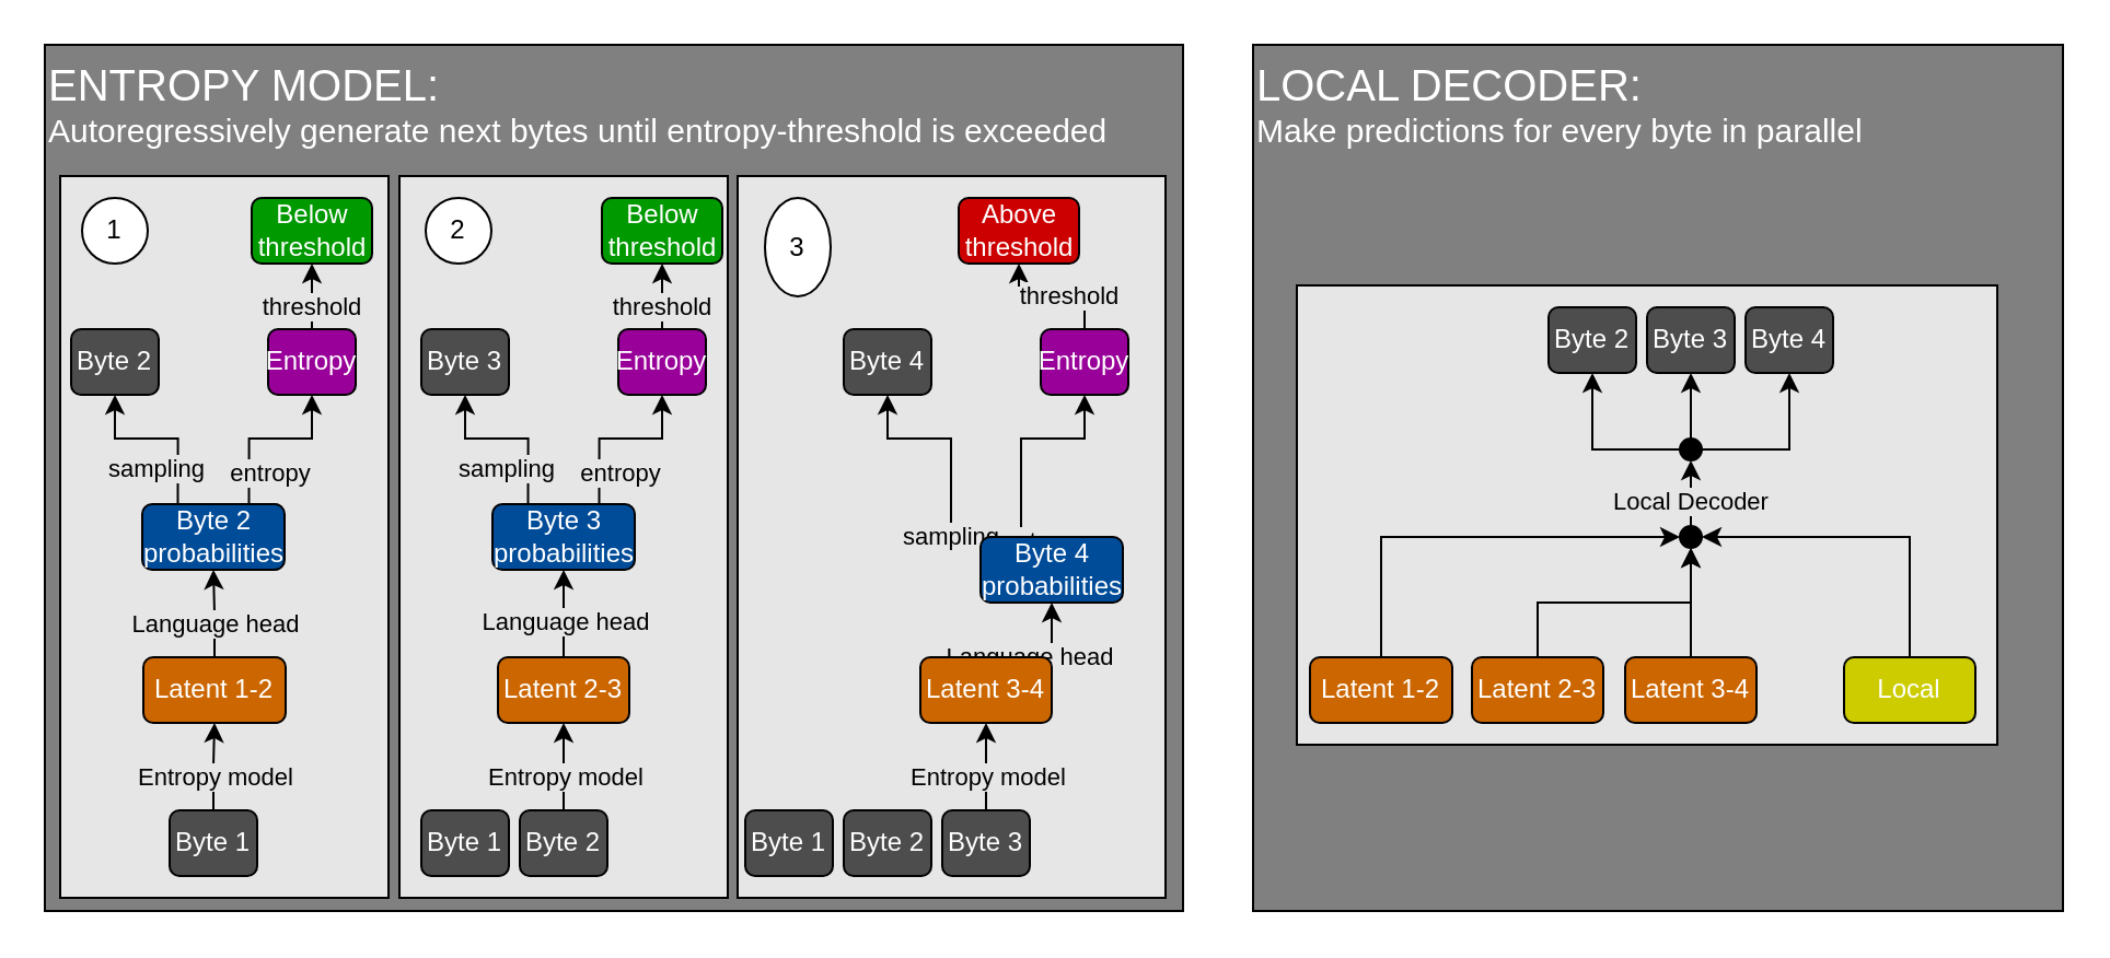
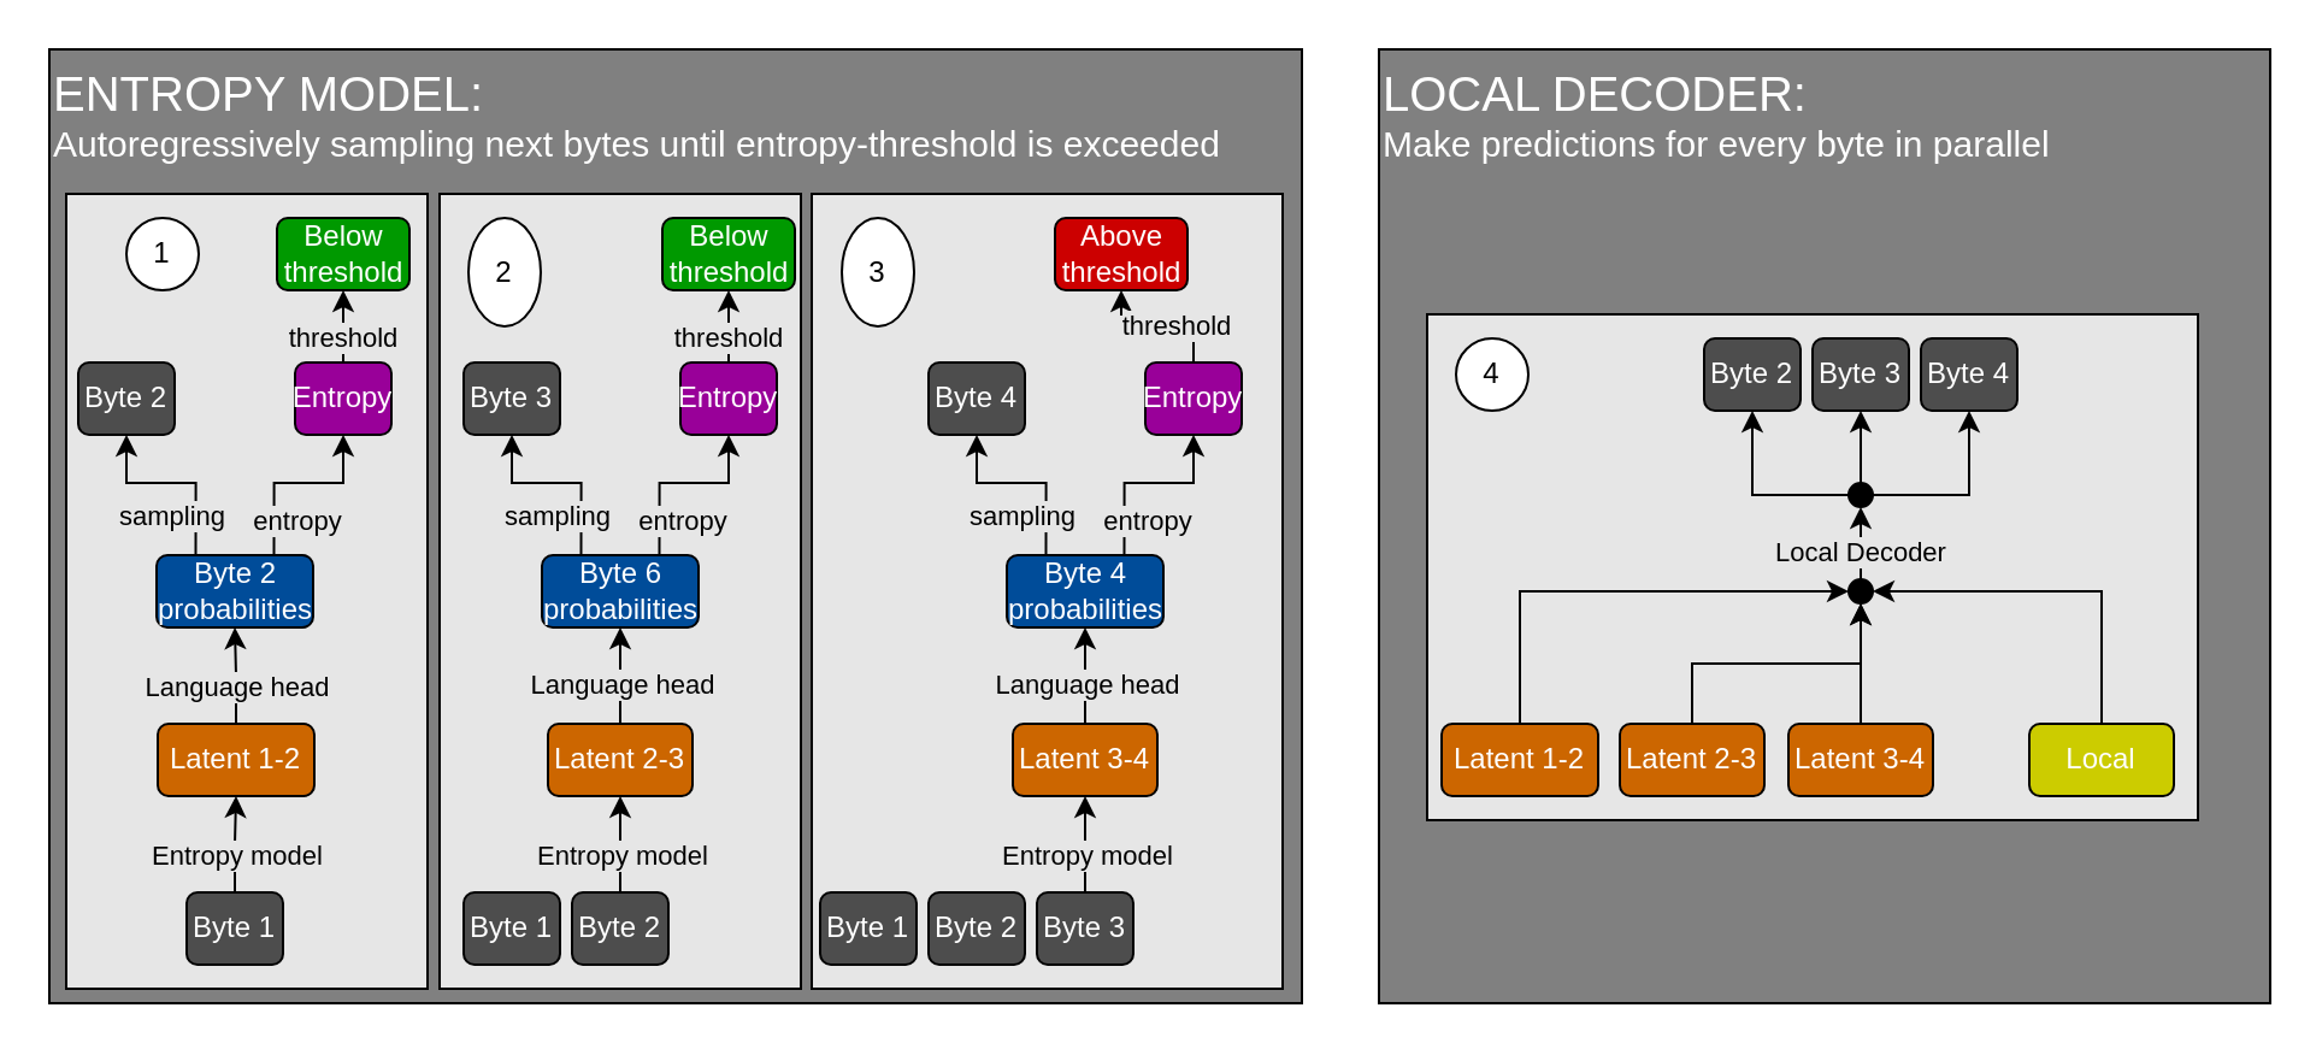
- <mxCell id="4" value="&lt;font style=&quot;font-size: 20px;&quot;&gt;ENTROPY MODEL:&lt;/font&gt;&lt;div&gt;&lt;font style=&quot;font-size: 15px;&quot;&gt;Autoregressively generate next bytes until entropy-threshold is exceeded&lt;/font&gt;&lt;/div&gt;" style="rounded=0;whiteSpace=wrap;html=1;fillColor=#808080;verticalAlign=top;align=left;fontColor=#FFFFFF;" parent="1" vertex="1"><mxGeometry x="20" y="20" width="520" height="396" as="geometry" /></mxCell>
+ <mxCell id="4" value="&lt;font style=&quot;font-size: 20px;&quot;&gt;ENTROPY MODEL:&lt;/font&gt;&lt;div&gt;&lt;font style=&quot;font-size: 15px;&quot;&gt;Autoregressively sampling next bytes until entropy-threshold is exceeded&lt;/font&gt;&lt;/div&gt;" style="rounded=0;whiteSpace=wrap;html=1;fillColor=#808080;verticalAlign=top;align=left;fontColor=#FFFFFF;" parent="1" vertex="1"><mxGeometry x="20" y="20" width="520" height="396" as="geometry" /></mxCell>
- <mxCell id="77" value="1" style="ellipse;whiteSpace=wrap;html=1;aspect=fixed;" parent="1" vertex="1"><mxGeometry x="37" y="90" width="30" height="30" as="geometry" /></mxCell>
+ <mxCell id="77" value="1" style="ellipse;whiteSpace=wrap;html=1;aspect=fixed;" parent="1" vertex="1"><mxGeometry x="52" y="90" width="30" height="30" as="geometry" /></mxCell>
- <mxCell id="78" value="2" style="ellipse;whiteSpace=wrap;html=1;aspect=fixed;" parent="1" vertex="1"><mxGeometry x="194" y="90" width="30" height="30" as="geometry" /></mxCell>
+ <mxCell id="78" value="2" style="ellipse;whiteSpace=wrap;html=1;aspect=fixed;" parent="1" vertex="1"><mxGeometry x="194" y="90" width="30" height="45" as="geometry" /></mxCell>
+ <mxCell id="80" value="4" style="ellipse;whiteSpace=wrap;html=1;aspect=fixed;" vertex="1" parent="1"><mxGeometry x="604" y="140" width="30" height="30" as="geometry" /></mxCell>
- <mxCell id="34" value="Byte 3 probabilities" style="rounded=1;whiteSpace=wrap;html=1;fontColor=#FFFFFF;fillColor=#004C99;" parent="1" vertex="1"><mxGeometry x="224.5" y="230" width="65" height="30" as="geometry" /></mxCell>
+ <mxCell id="34" value="Byte 6 probabilities" style="rounded=1;whiteSpace=wrap;html=1;fontColor=#FFFFFF;fillColor=#004C99;" parent="1" vertex="1"><mxGeometry x="224.5" y="230" width="65" height="30" as="geometry" /></mxCell>
- <mxCell id="50" value="Byte 4 probabilities" style="rounded=1;whiteSpace=wrap;html=1;fontColor=#FFFFFF;fillColor=#004C99;" parent="1" vertex="1"><mxGeometry x="447.5" y="245" width="65" height="30" as="geometry" /></mxCell>
+ <mxCell id="50" value="Byte 4 probabilities" style="rounded=1;whiteSpace=wrap;html=1;fontColor=#FFFFFF;fillColor=#004C99;" parent="1" vertex="1"><mxGeometry x="417.5" y="230" width="65" height="30" as="geometry" /></mxCell>
